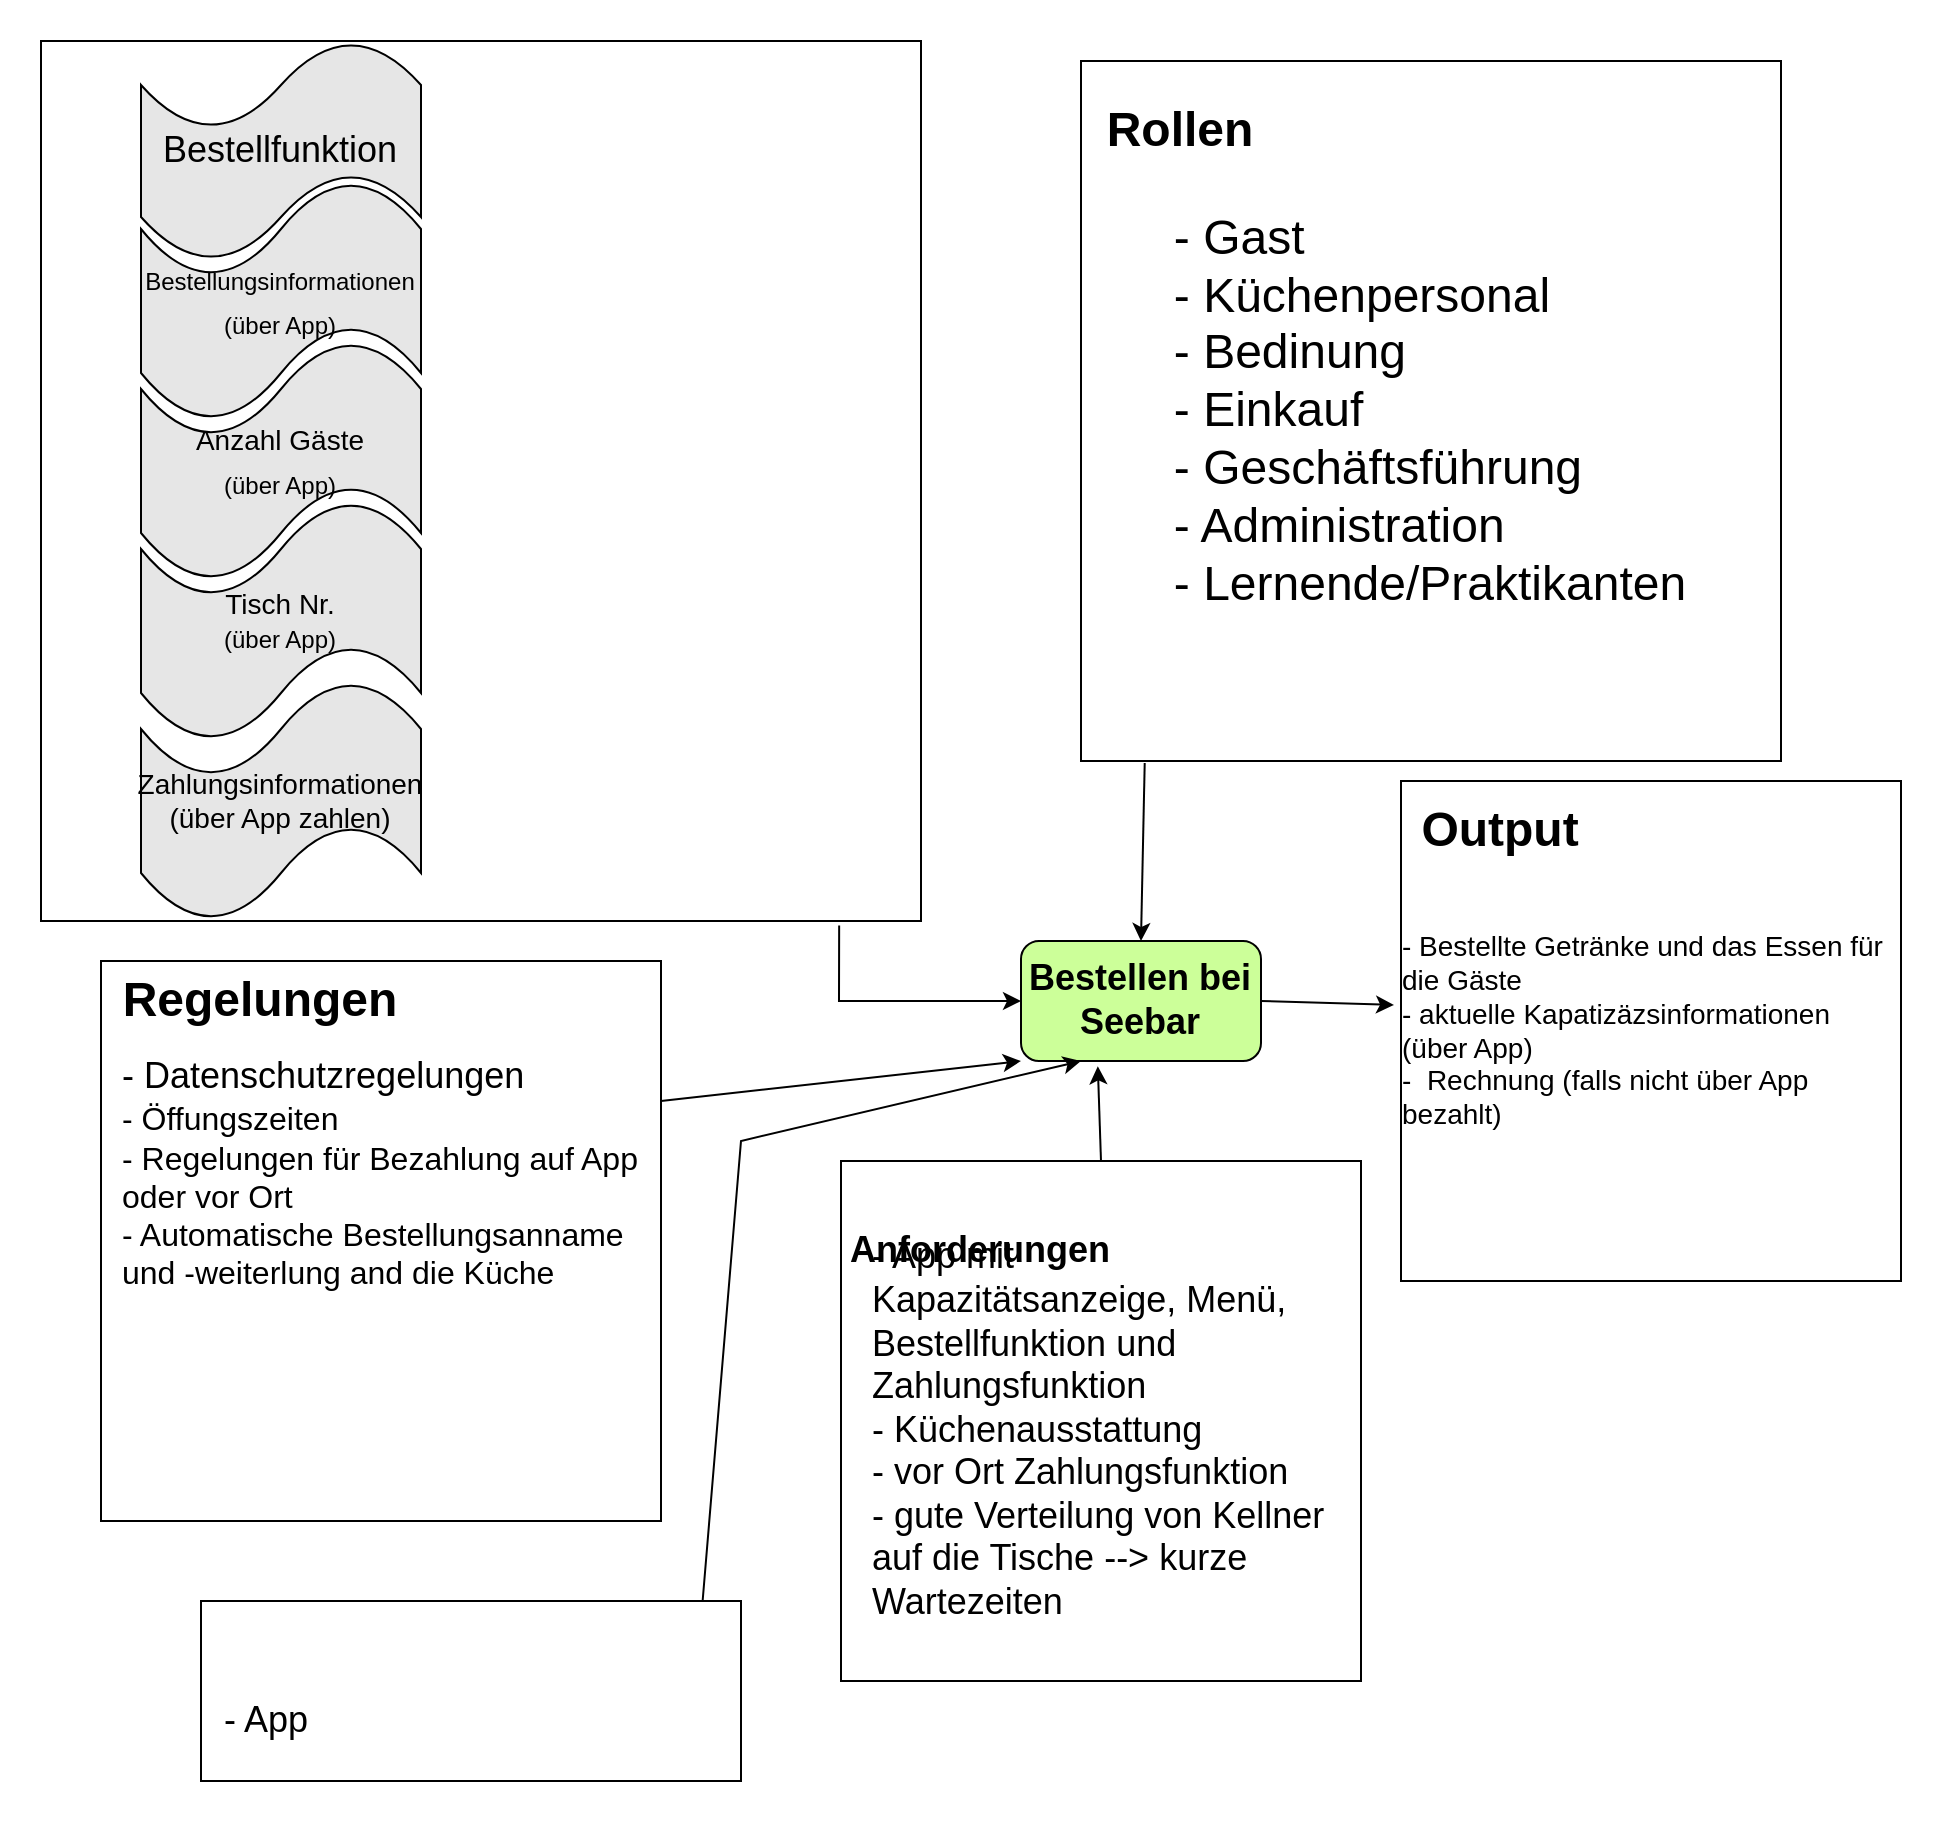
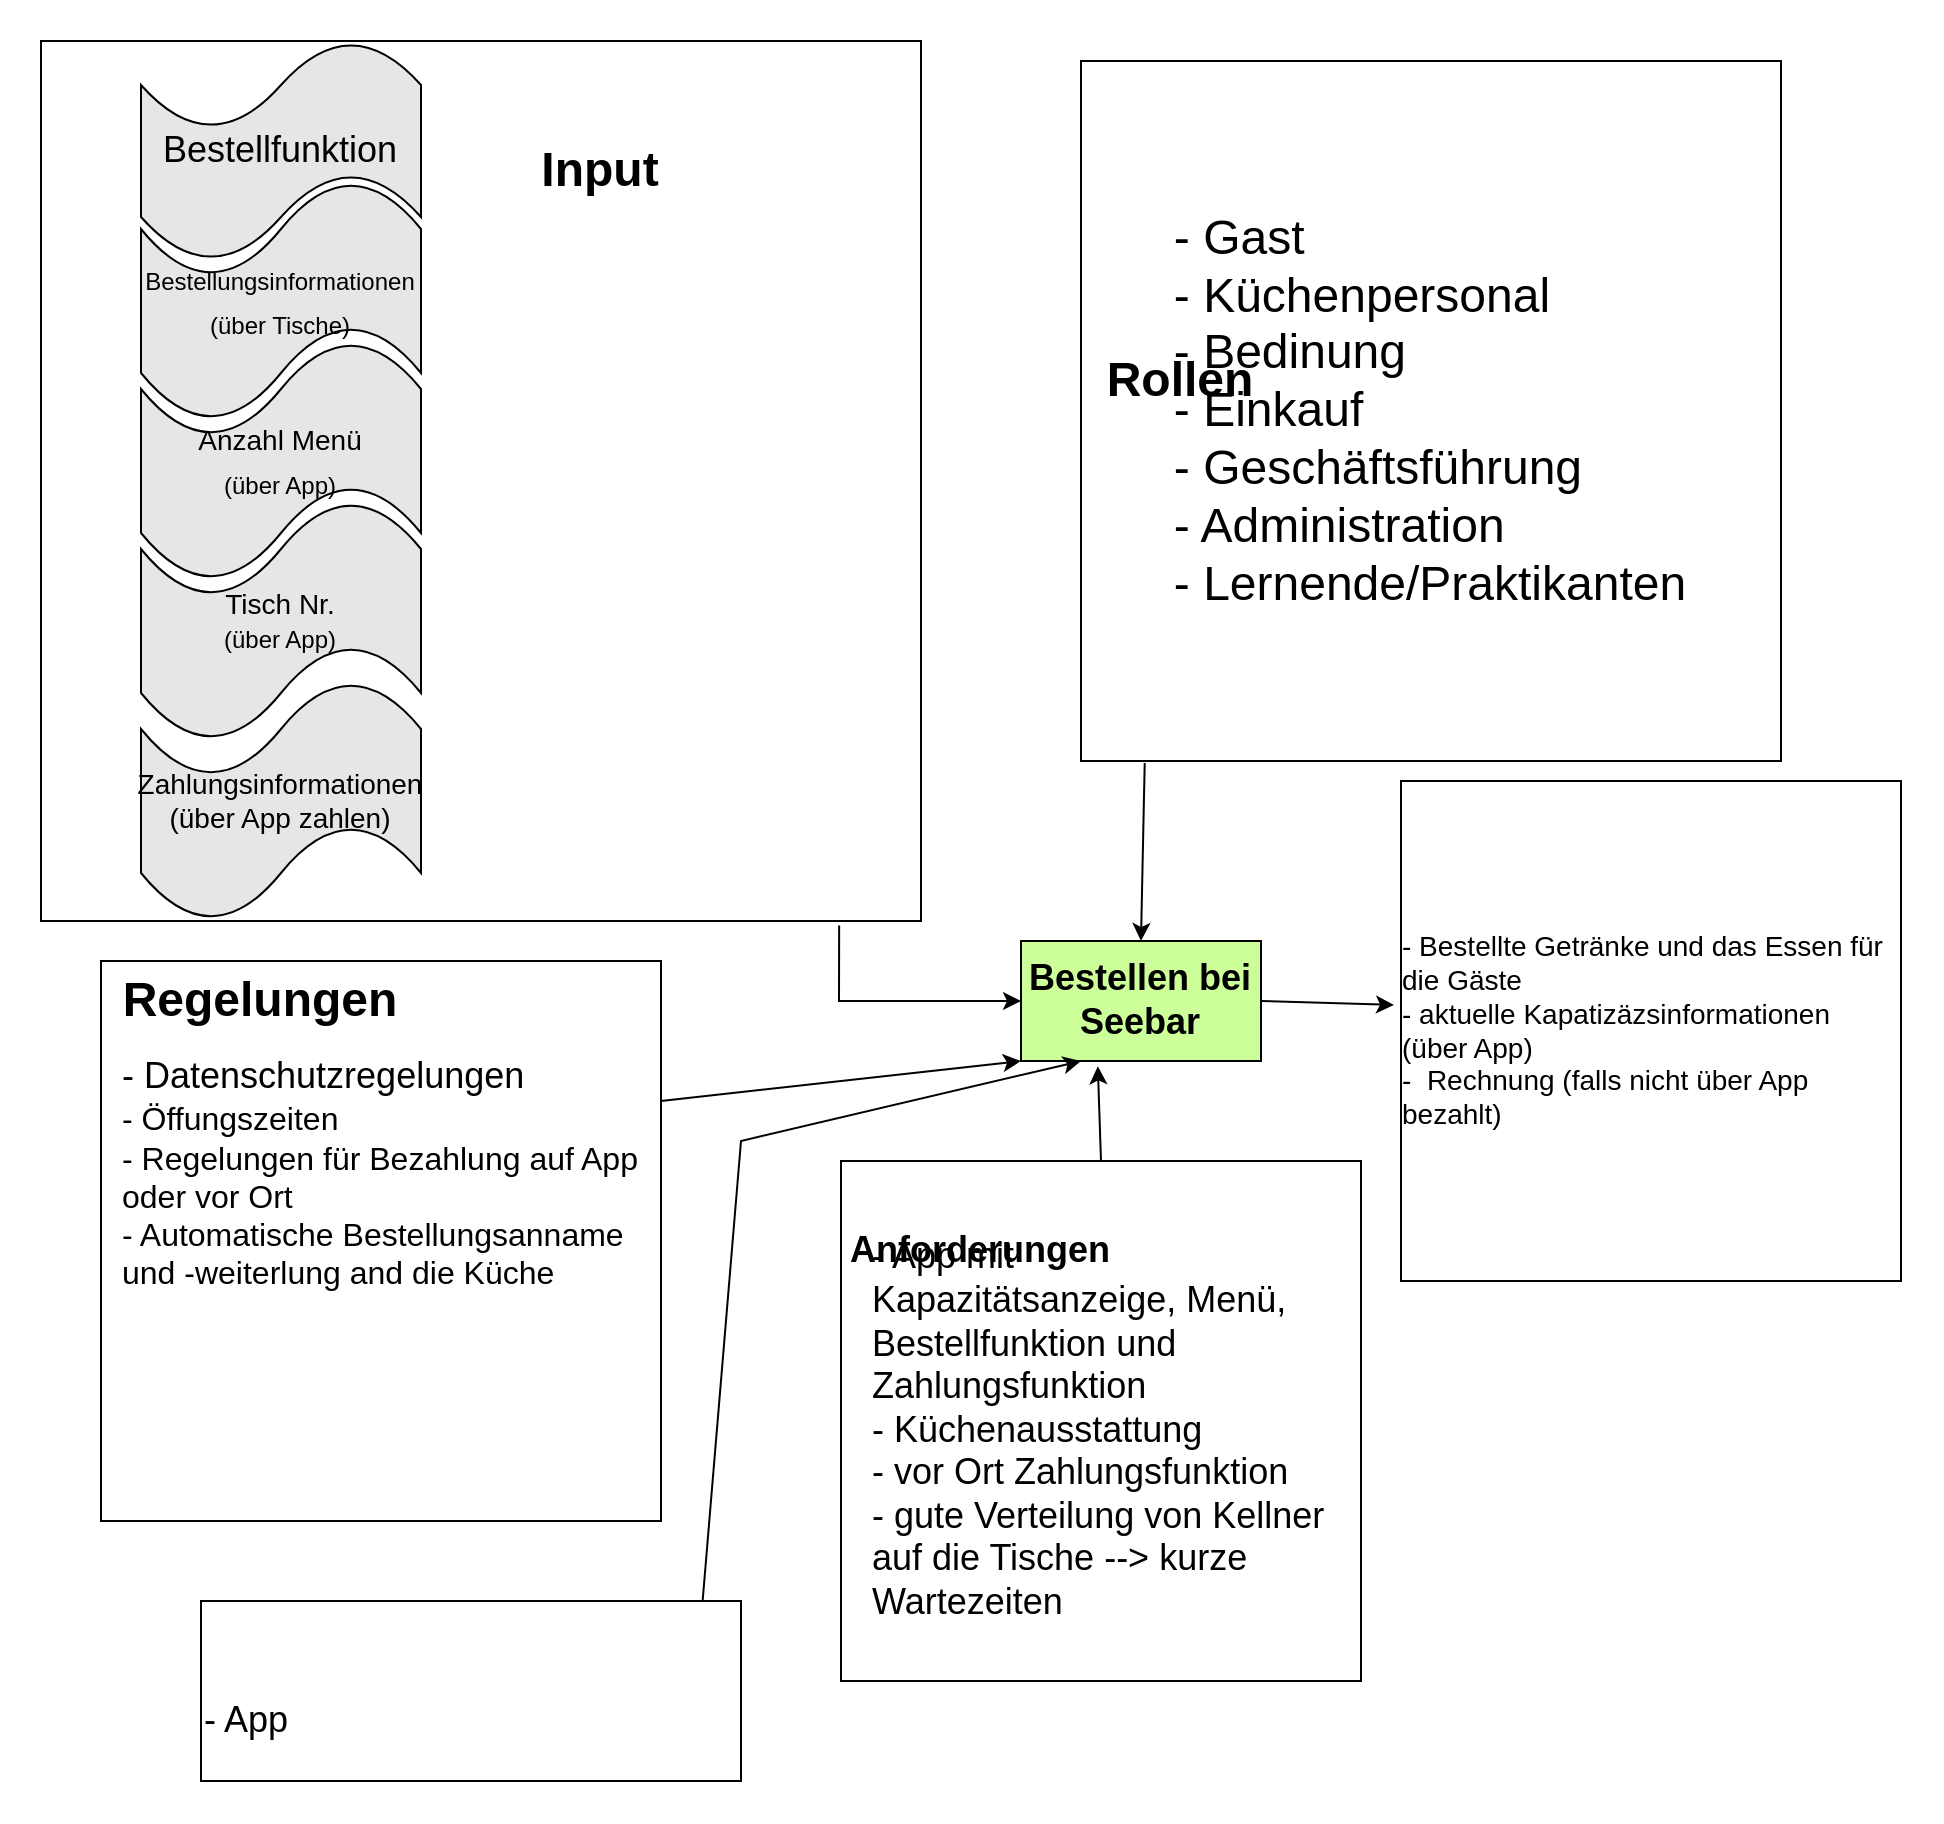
- <mxCell id="13" value="&lt;b&gt;Rollen&lt;/b&gt;" style="text;html=1;strokeColor=none;fillColor=none;align=center;verticalAlign=middle;whiteSpace=wrap;rounded=0;fontSize=24;" parent="1" vertex="1"><mxGeometry x="560" y="50" width="60" height="30" as="geometry" /></mxCell>
+ <mxCell id="13" value="&lt;b&gt;Rollen&lt;/b&gt;" style="text;html=1;strokeColor=none;fillColor=none;align=center;verticalAlign=middle;whiteSpace=wrap;rounded=0;fontSize=24;" parent="1" vertex="1"><mxGeometry x="560" y="175" width="60" height="30" as="geometry" /></mxCell>
+ <mxCell id="12" value="&lt;font style=&quot;font-size: 24px;&quot;&gt;&lt;b style=&quot;&quot;&gt;Input&lt;/b&gt;&lt;/font&gt;" style="text;html=1;strokeColor=none;fillColor=none;align=center;verticalAlign=middle;whiteSpace=wrap;rounded=0;fontSize=14;" parent="1" vertex="1"><mxGeometry x="240" y="60" width="120" height="50" as="geometry" /></mxCell>
- <mxCell id="9" value="&lt;font style=&quot;font-size: 12px;&quot;&gt;Bestellungsinformationen&lt;br&gt;(über App)&lt;br&gt;&lt;/font&gt;" style="shape=tape;whiteSpace=wrap;html=1;fontSize=18;fillColor=#E6E6E6;" parent="1" vertex="1"><mxGeometry x="70" y="90" width="140" height="120" as="geometry" /></mxCell>
+ <mxCell id="9" value="&lt;font style=&quot;font-size: 12px;&quot;&gt;Bestellungsinformationen&lt;br&gt;(über Tische)&lt;br&gt;&lt;/font&gt;" style="shape=tape;whiteSpace=wrap;html=1;fontSize=18;fillColor=#E6E6E6;" parent="1" vertex="1"><mxGeometry x="70" y="90" width="140" height="120" as="geometry" /></mxCell>
- <mxCell id="10" value="&lt;font style=&quot;font-size: 14px;&quot;&gt;Anzahl Gäste&lt;br&gt;&lt;span style=&quot;font-size: 12px;&quot;&gt;(über App)&lt;/span&gt;&lt;br&gt;&lt;/font&gt;" style="shape=tape;whiteSpace=wrap;html=1;fontSize=18;fillColor=#E6E6E6;" parent="1" vertex="1"><mxGeometry x="70" y="170" width="140" height="120" as="geometry" /></mxCell>
+ <mxCell id="10" value="&lt;font style=&quot;font-size: 14px;&quot;&gt;Anzahl Menü&lt;br&gt;&lt;span style=&quot;font-size: 12px;&quot;&gt;(über App)&lt;/span&gt;&lt;br&gt;&lt;/font&gt;" style="shape=tape;whiteSpace=wrap;html=1;fontSize=18;fillColor=#E6E6E6;" parent="1" vertex="1"><mxGeometry x="70" y="170" width="140" height="120" as="geometry" /></mxCell>
- <mxCell id="14" value="&lt;b&gt;Output&lt;/b&gt;" style="text;html=1;strokeColor=none;fillColor=none;align=center;verticalAlign=middle;whiteSpace=wrap;rounded=0;fontSize=24;" parent="1" vertex="1"><mxGeometry x="720" y="400" width="60" height="30" as="geometry" /></mxCell>
- <mxCell id="2" value="&lt;font style=&quot;font-size: 18px;&quot;&gt;&lt;b&gt;Bestellen bei Seebar&lt;br&gt;&lt;/b&gt;&lt;/font&gt;" style="rounded=1;whiteSpace=wrap;html=1;fillColor=#CCFF99;" parent="1" vertex="1"><mxGeometry x="510" y="470" width="120" height="60" as="geometry" /></mxCell>
+ <mxCell id="2" value="&lt;font style=&quot;font-size: 18px;&quot;&gt;&lt;b&gt;Bestellen bei Seebar&lt;br&gt;&lt;/b&gt;&lt;/font&gt;" style="whiteSpace=wrap;html=1;fillColor=#CCFF99;rounded=0;" parent="1" vertex="1"><mxGeometry x="510" y="470" width="120" height="60" as="geometry" /></mxCell>
- <mxCell id="21" value="- App" style="text;html=1;strokeColor=none;fillColor=none;align=left;verticalAlign=middle;whiteSpace=wrap;rounded=0;fontSize=18;" parent="1" vertex="1"><mxGeometry x="110" y="840" width="100" height="40" as="geometry" /></mxCell>
+ <mxCell id="21" value="- App" style="text;html=1;strokeColor=none;fillColor=none;align=left;verticalAlign=middle;whiteSpace=wrap;rounded=0;fontSize=18;" parent="1" vertex="1"><mxGeometry x="100" y="840" width="100" height="40" as="geometry" /></mxCell>
